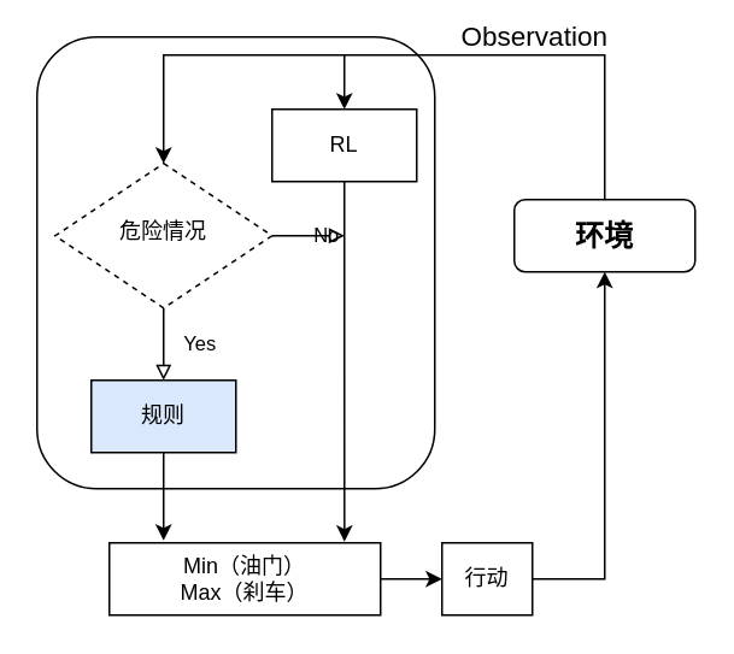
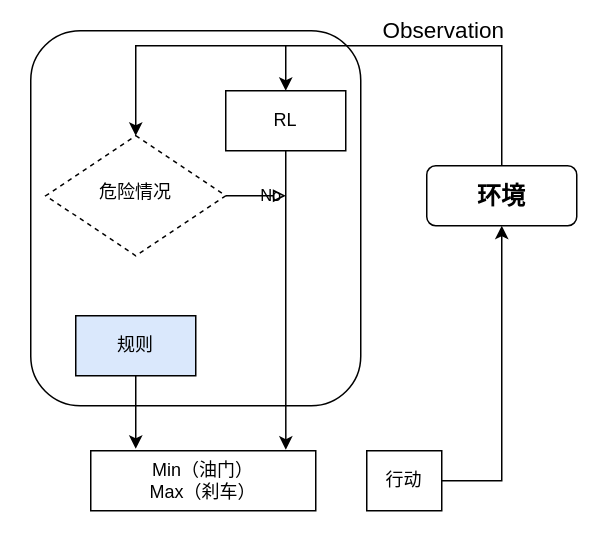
- <mxCell id="3" value="Yes" style="rounded=0;html=1;jettySize=auto;orthogonalLoop=1;fontSize=11;endArrow=block;endFill=0;strokeWidth=1;shadow=0;labelBackgroundColor=none;edgeStyle=orthogonalEdgeStyle;entryX=0.5;entryY=0;entryDx=0;entryDy=0;" parent="1" source="5" target="13" edge="1"><mxGeometry y="20" relative="1" as="geometry"><mxPoint as="offset" /><mxPoint x="80" y="210" as="targetPoint" /></mxGeometry></mxCell>
- <mxCell id="14" style="edgeStyle=orthogonalEdgeStyle;rounded=0;orthogonalLoop=1;jettySize=auto;html=1;exitX=1;exitY=0.5;exitDx=0;exitDy=0;entryX=0;entryY=0.5;entryDx=0;entryDy=0;fontSize=15;" edge="1" parent="1" source="15" target="17"><mxGeometry relative="1" as="geometry" /></mxCell>
